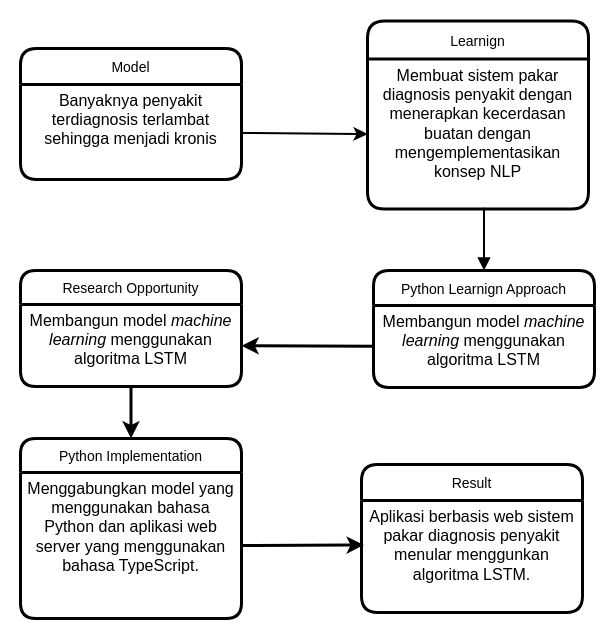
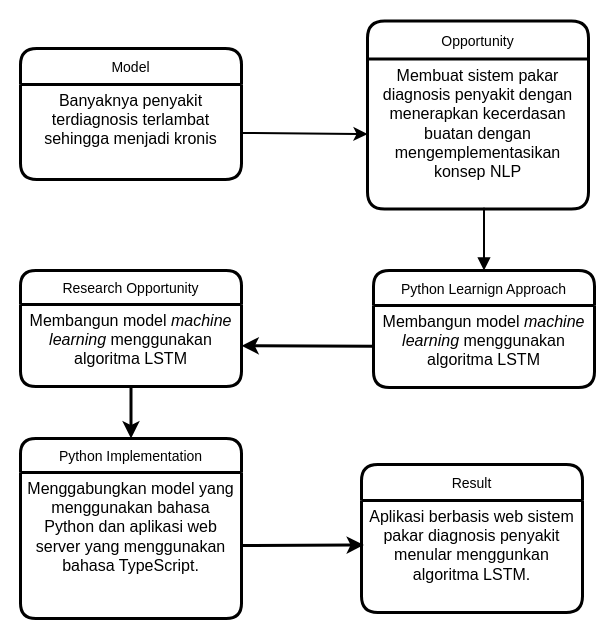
- <mxCell id="4" value="Learnign" style="swimlane;fontStyle=0;childLayout=stackLayout;horizontal=1;startSize=38;horizontalStack=0;resizeParent=1;resizeParentMax=0;resizeLast=0;collapsible=1;marginBottom=0;align=center;fontSize=14;strokeWidth=3;rounded=1;" vertex="1" parent="1"><mxGeometry x="367" y="20.5" width="221" height="188" as="geometry" /></mxCell>
+ <mxCell id="4" value="Opportunity" style="swimlane;fontStyle=0;childLayout=stackLayout;horizontal=1;startSize=38;horizontalStack=0;resizeParent=1;resizeParentMax=0;resizeLast=0;collapsible=1;marginBottom=0;align=center;fontSize=14;strokeWidth=3;rounded=1;" vertex="1" parent="1"><mxGeometry x="367" y="20.5" width="221" height="188" as="geometry" /></mxCell>
